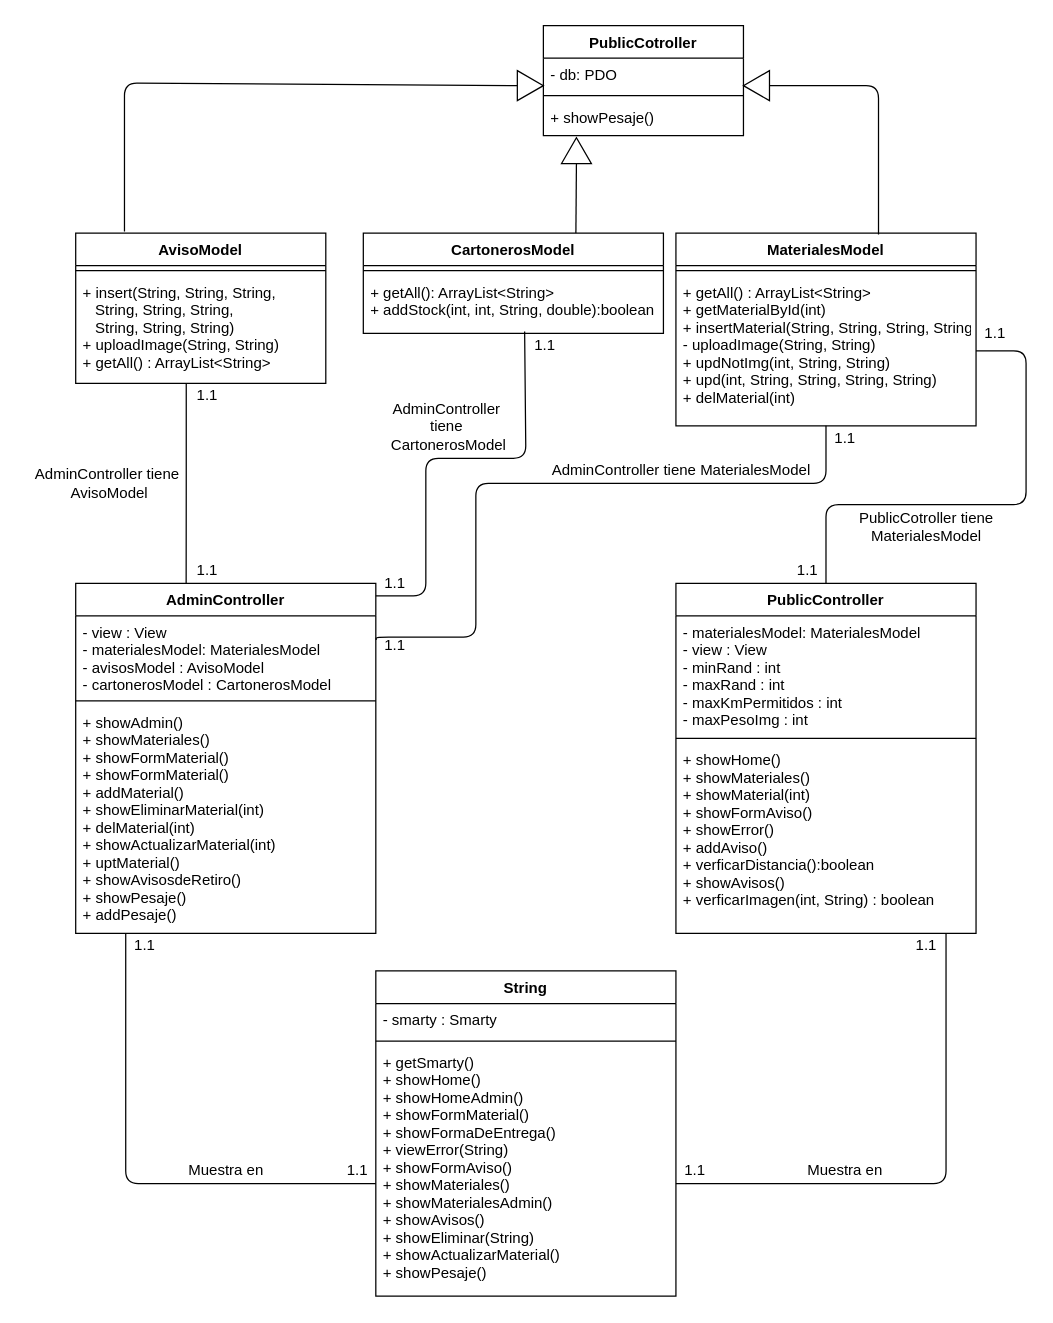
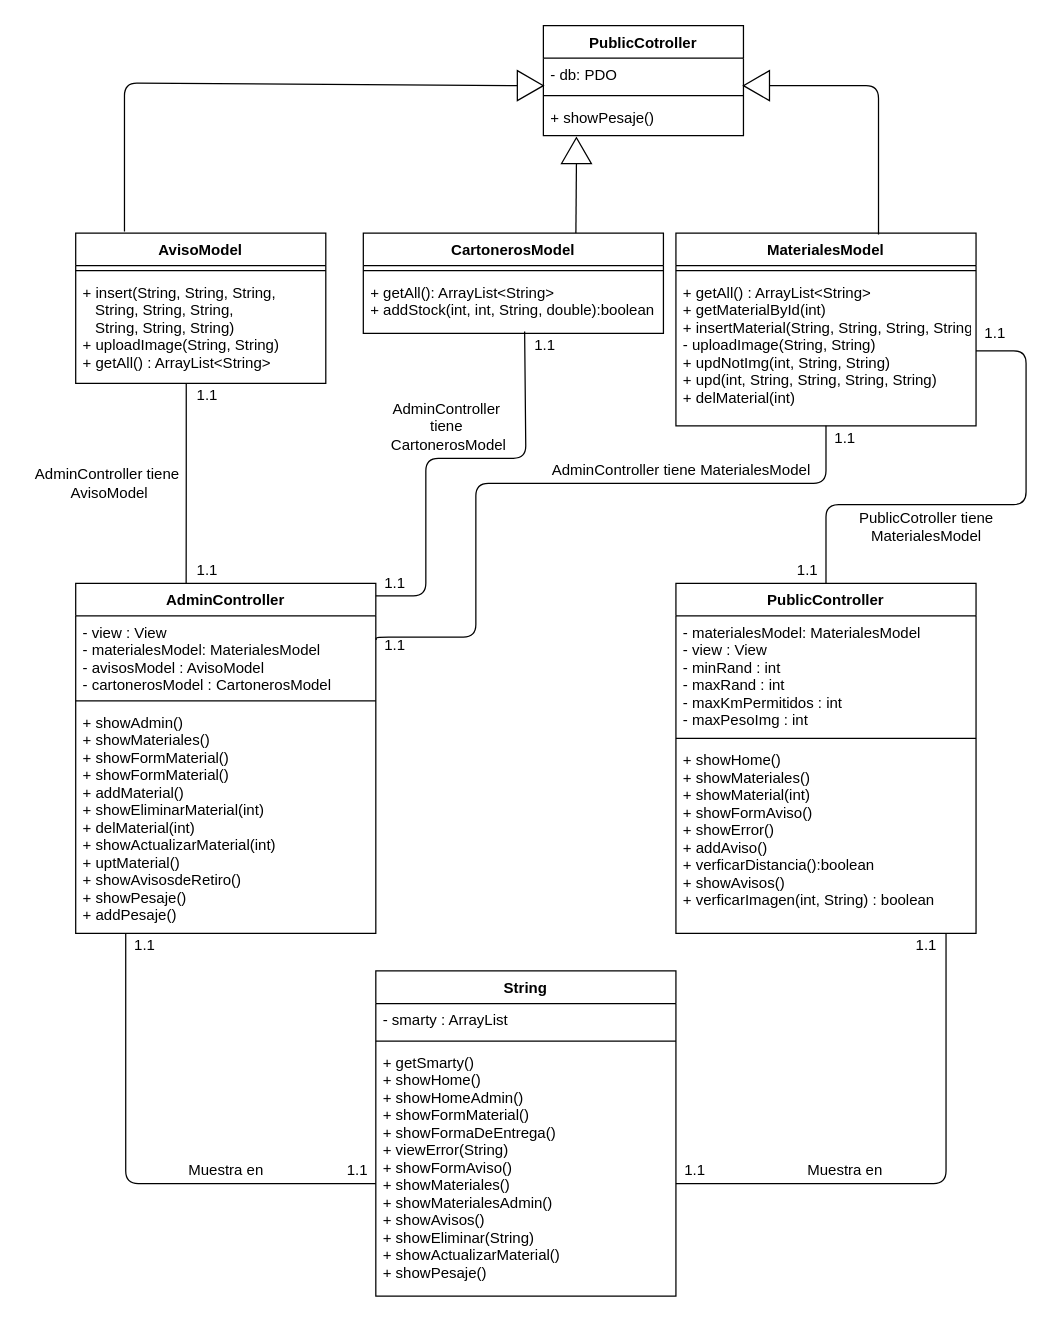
- <mxCell id="21" value="- smarty : Smarty" style="text;strokeColor=none;fillColor=none;align=left;verticalAlign=top;spacingLeft=4;spacingRight=4;overflow=hidden;rotatable=0;points=[[0,0.5],[1,0.5]];portConstraint=eastwest;" parent="20" vertex="1"><mxGeometry y="26" width="240" height="26" as="geometry" /></mxCell>
+ <mxCell id="21" value="- smarty : ArrayList" style="text;strokeColor=none;fillColor=none;align=left;verticalAlign=top;spacingLeft=4;spacingRight=4;overflow=hidden;rotatable=0;points=[[0,0.5],[1,0.5]];portConstraint=eastwest;" parent="20" vertex="1"><mxGeometry y="26" width="240" height="26" as="geometry" /></mxCell>
